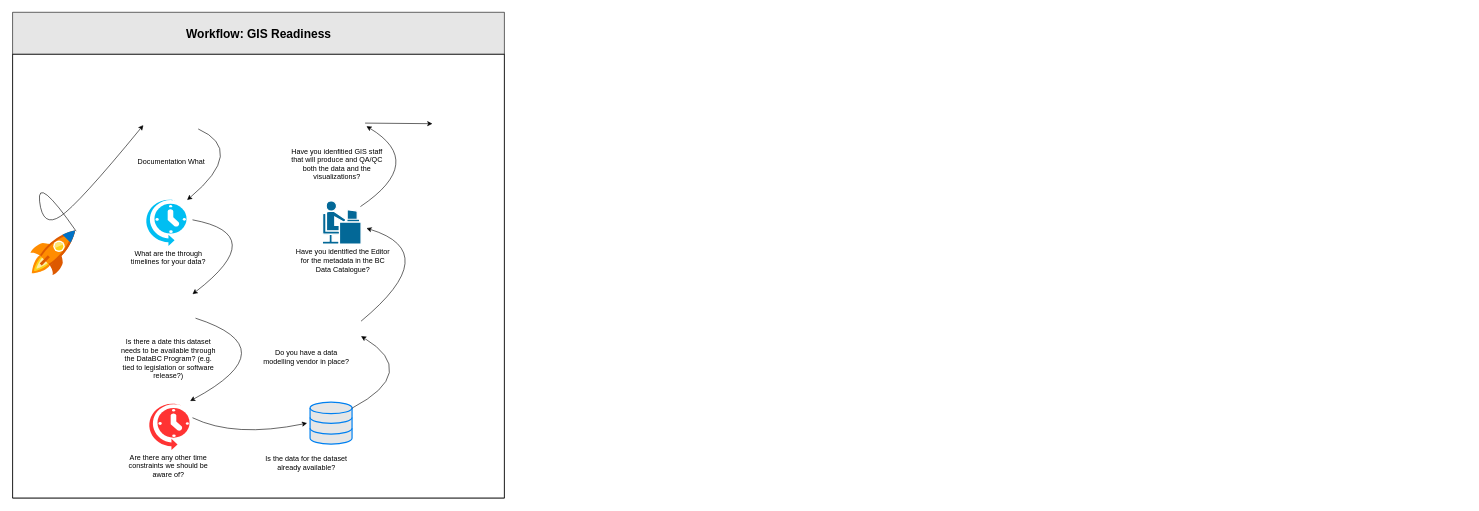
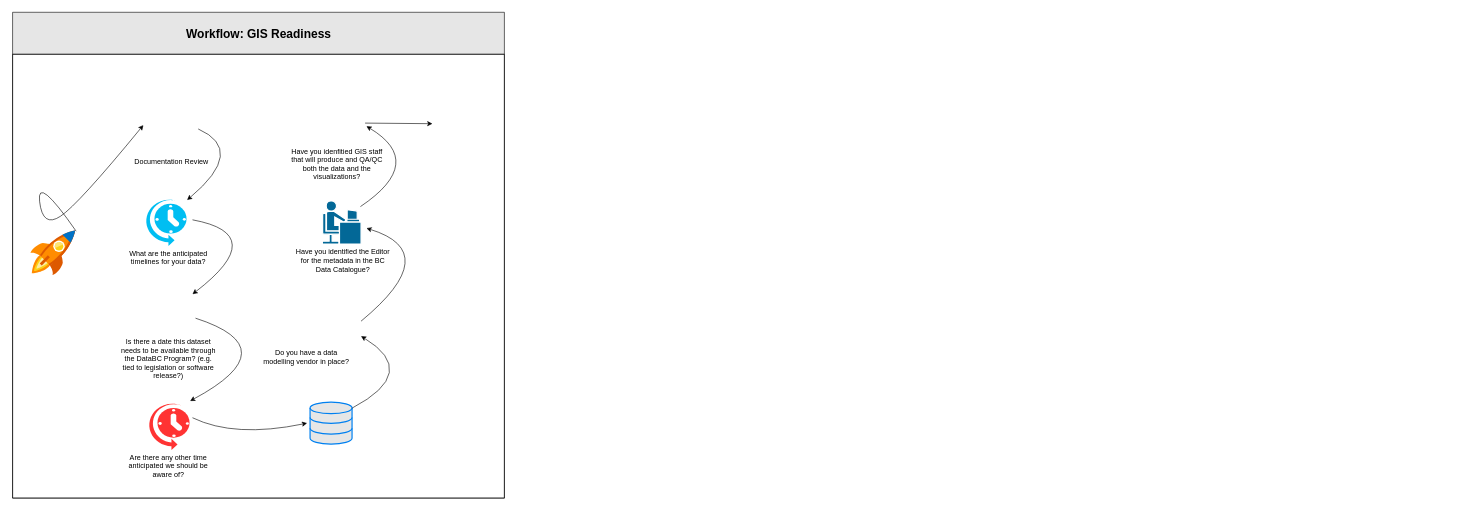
- <mxCell id="12" value="Documentation What" style="text;html=1;strokeColor=none;fillColor=none;align=center;verticalAlign=middle;whiteSpace=wrap;rounded=0;" parent="10" vertex="1"><mxGeometry y="89" width="150" height="20" as="geometry" /></mxCell>
+ <mxCell id="12" value="Documentation Review" style="text;html=1;strokeColor=none;fillColor=none;align=center;verticalAlign=middle;whiteSpace=wrap;rounded=0;" parent="10" vertex="1"><mxGeometry y="89" width="150" height="20" as="geometry" /></mxCell>
- <mxCell id="8" value="What are the through timelines for your data?" style="text;html=1;strokeColor=none;fillColor=none;align=center;verticalAlign=middle;whiteSpace=wrap;rounded=0;" vertex="1" parent="7"><mxGeometry y="89.53" width="160" height="20" as="geometry" /></mxCell>
+ <mxCell id="8" value="What are the anticipated timelines for your data?" style="text;html=1;strokeColor=none;fillColor=none;align=center;verticalAlign=middle;whiteSpace=wrap;rounded=0;" vertex="1" parent="7"><mxGeometry y="89.53" width="160" height="20" as="geometry" /></mxCell>
- <mxCell id="25" value="Is the data for the dataset already available?" style="text;html=1;strokeColor=none;fillColor=none;align=center;verticalAlign=middle;whiteSpace=wrap;rounded=0;" vertex="1" parent="24"><mxGeometry y="90.95" width="160" height="20" as="geometry" /></mxCell>
- <mxCell id="19" value="Are there any other time constraints we should be aware of?" style="text;html=1;strokeColor=none;fillColor=none;align=center;verticalAlign=middle;whiteSpace=wrap;rounded=0;" vertex="1" parent="17"><mxGeometry y="97.0" width="160" height="20" as="geometry" /></mxCell>
+ <mxCell id="19" value="Are there any other time anticipated we should be aware of?" style="text;html=1;strokeColor=none;fillColor=none;align=center;verticalAlign=middle;whiteSpace=wrap;rounded=0;" vertex="1" parent="17"><mxGeometry y="97.0" width="160" height="20" as="geometry" /></mxCell>
